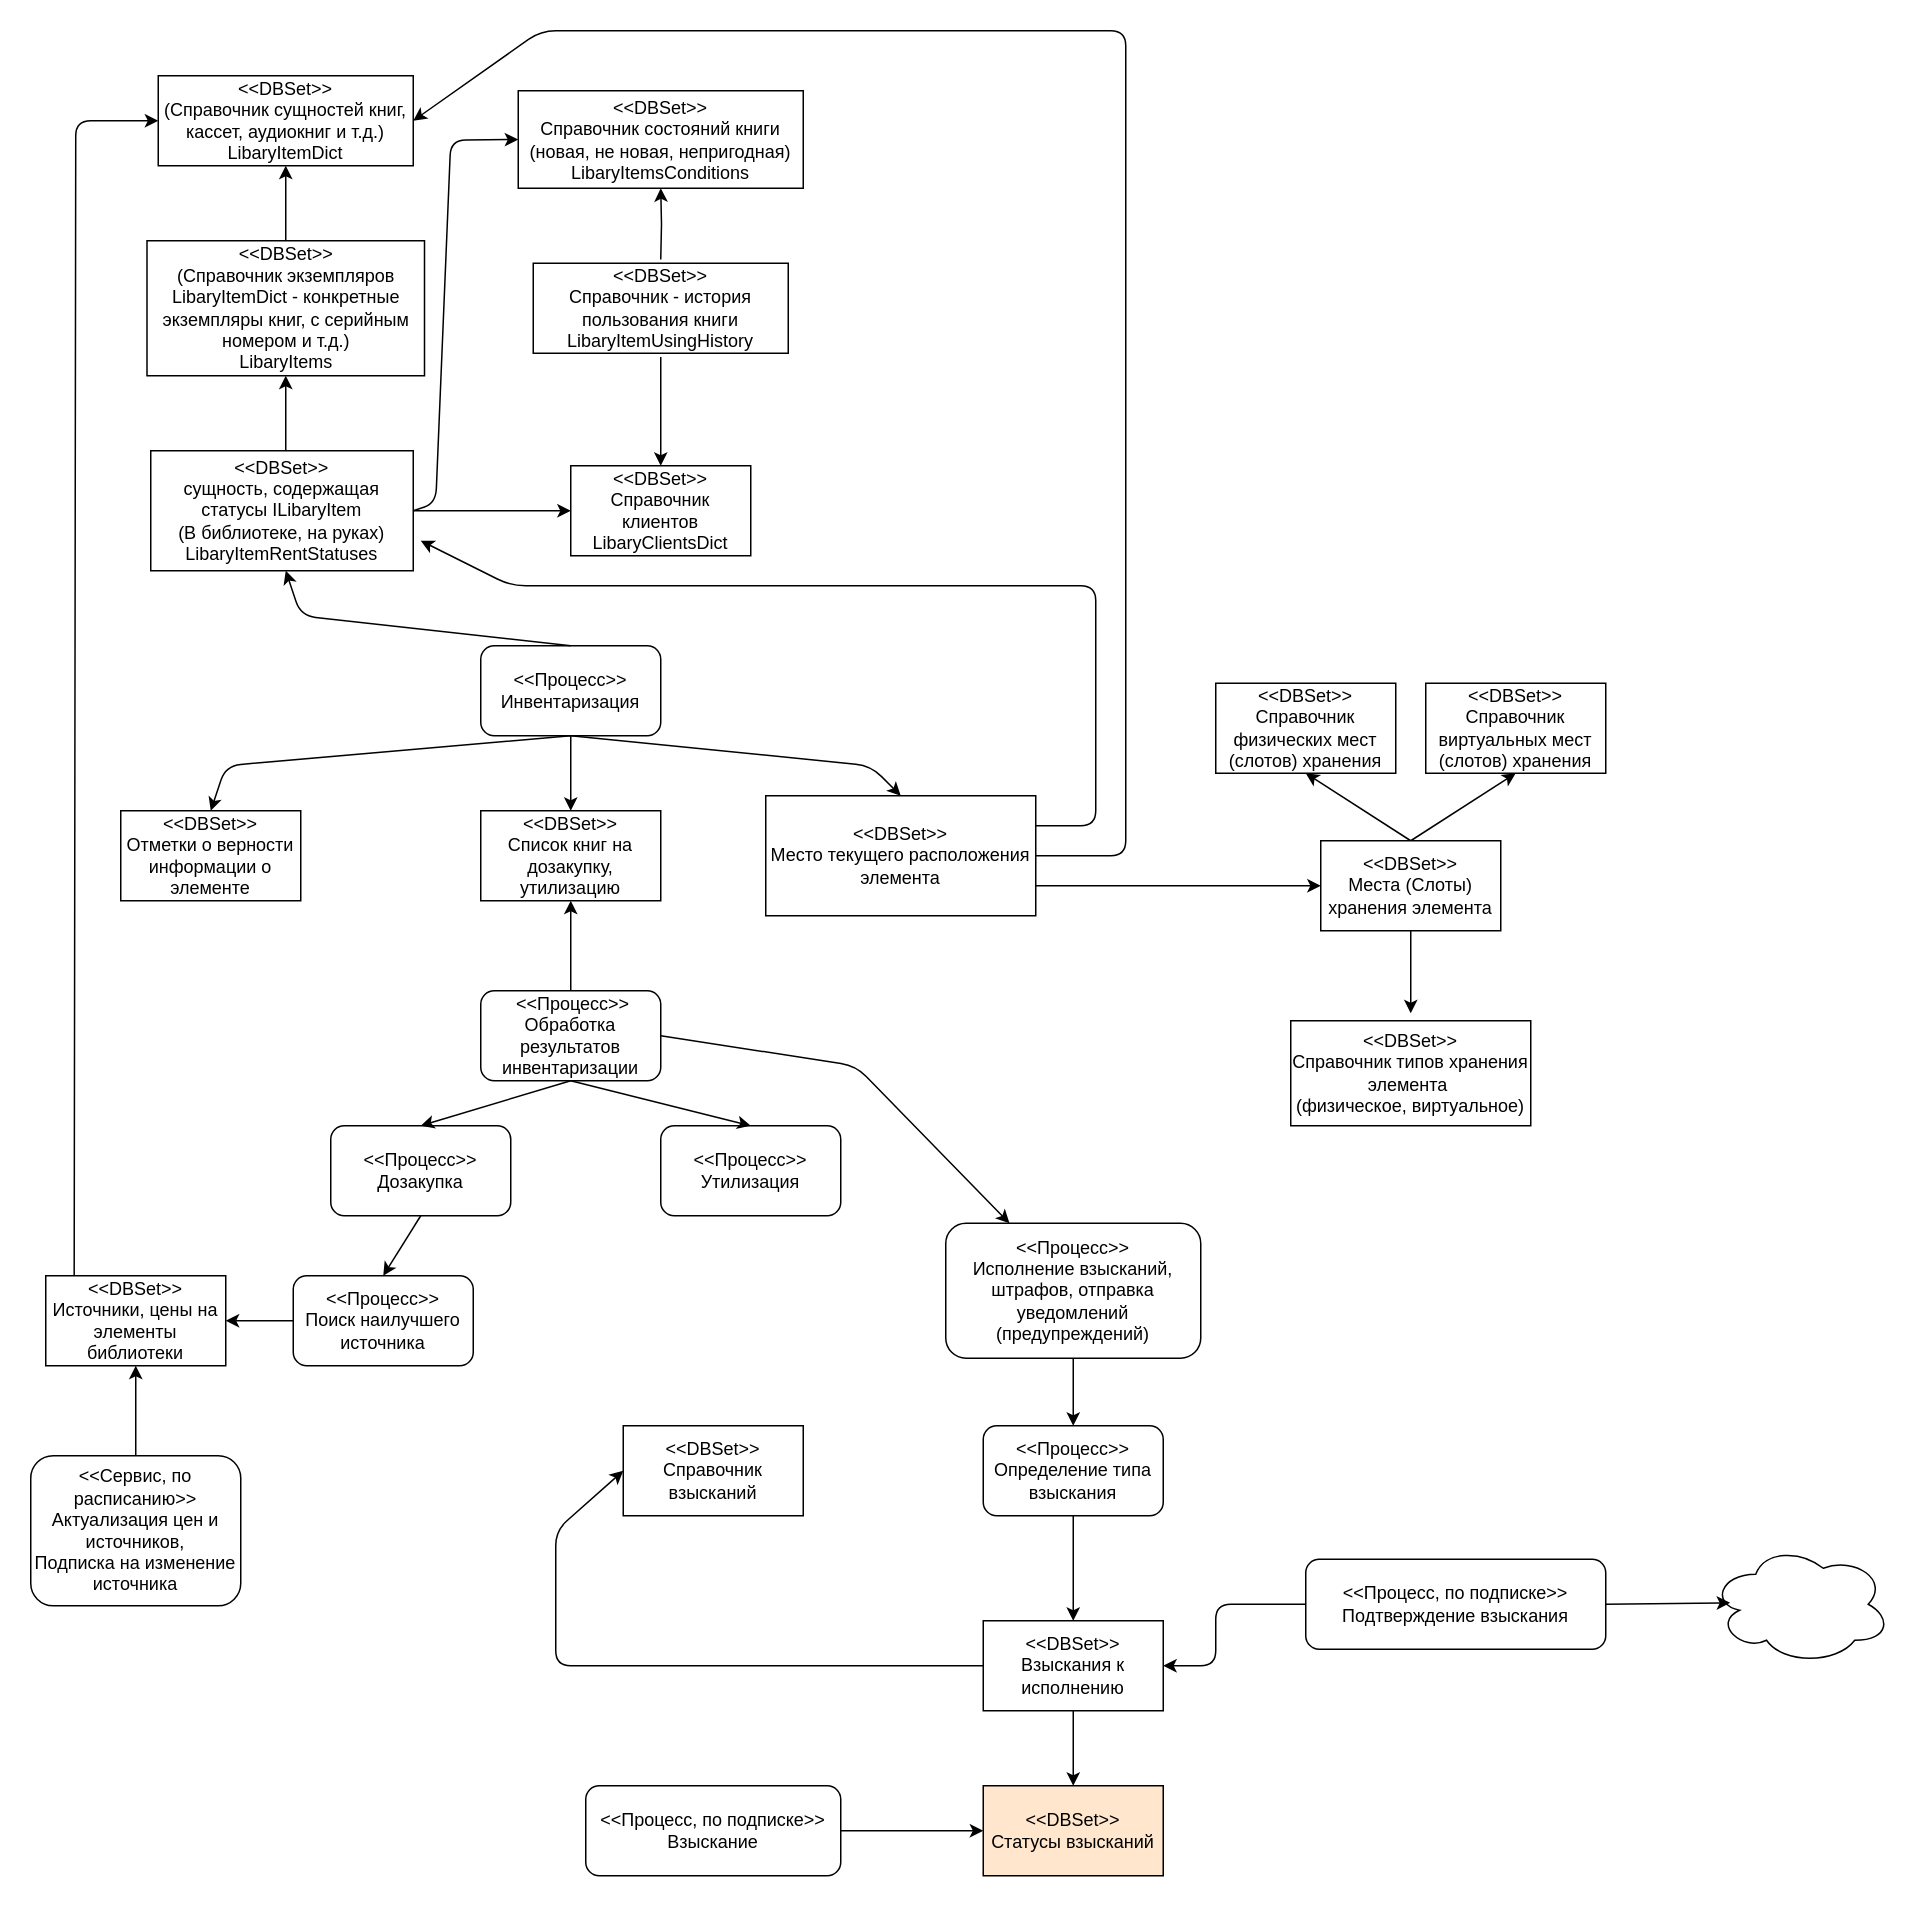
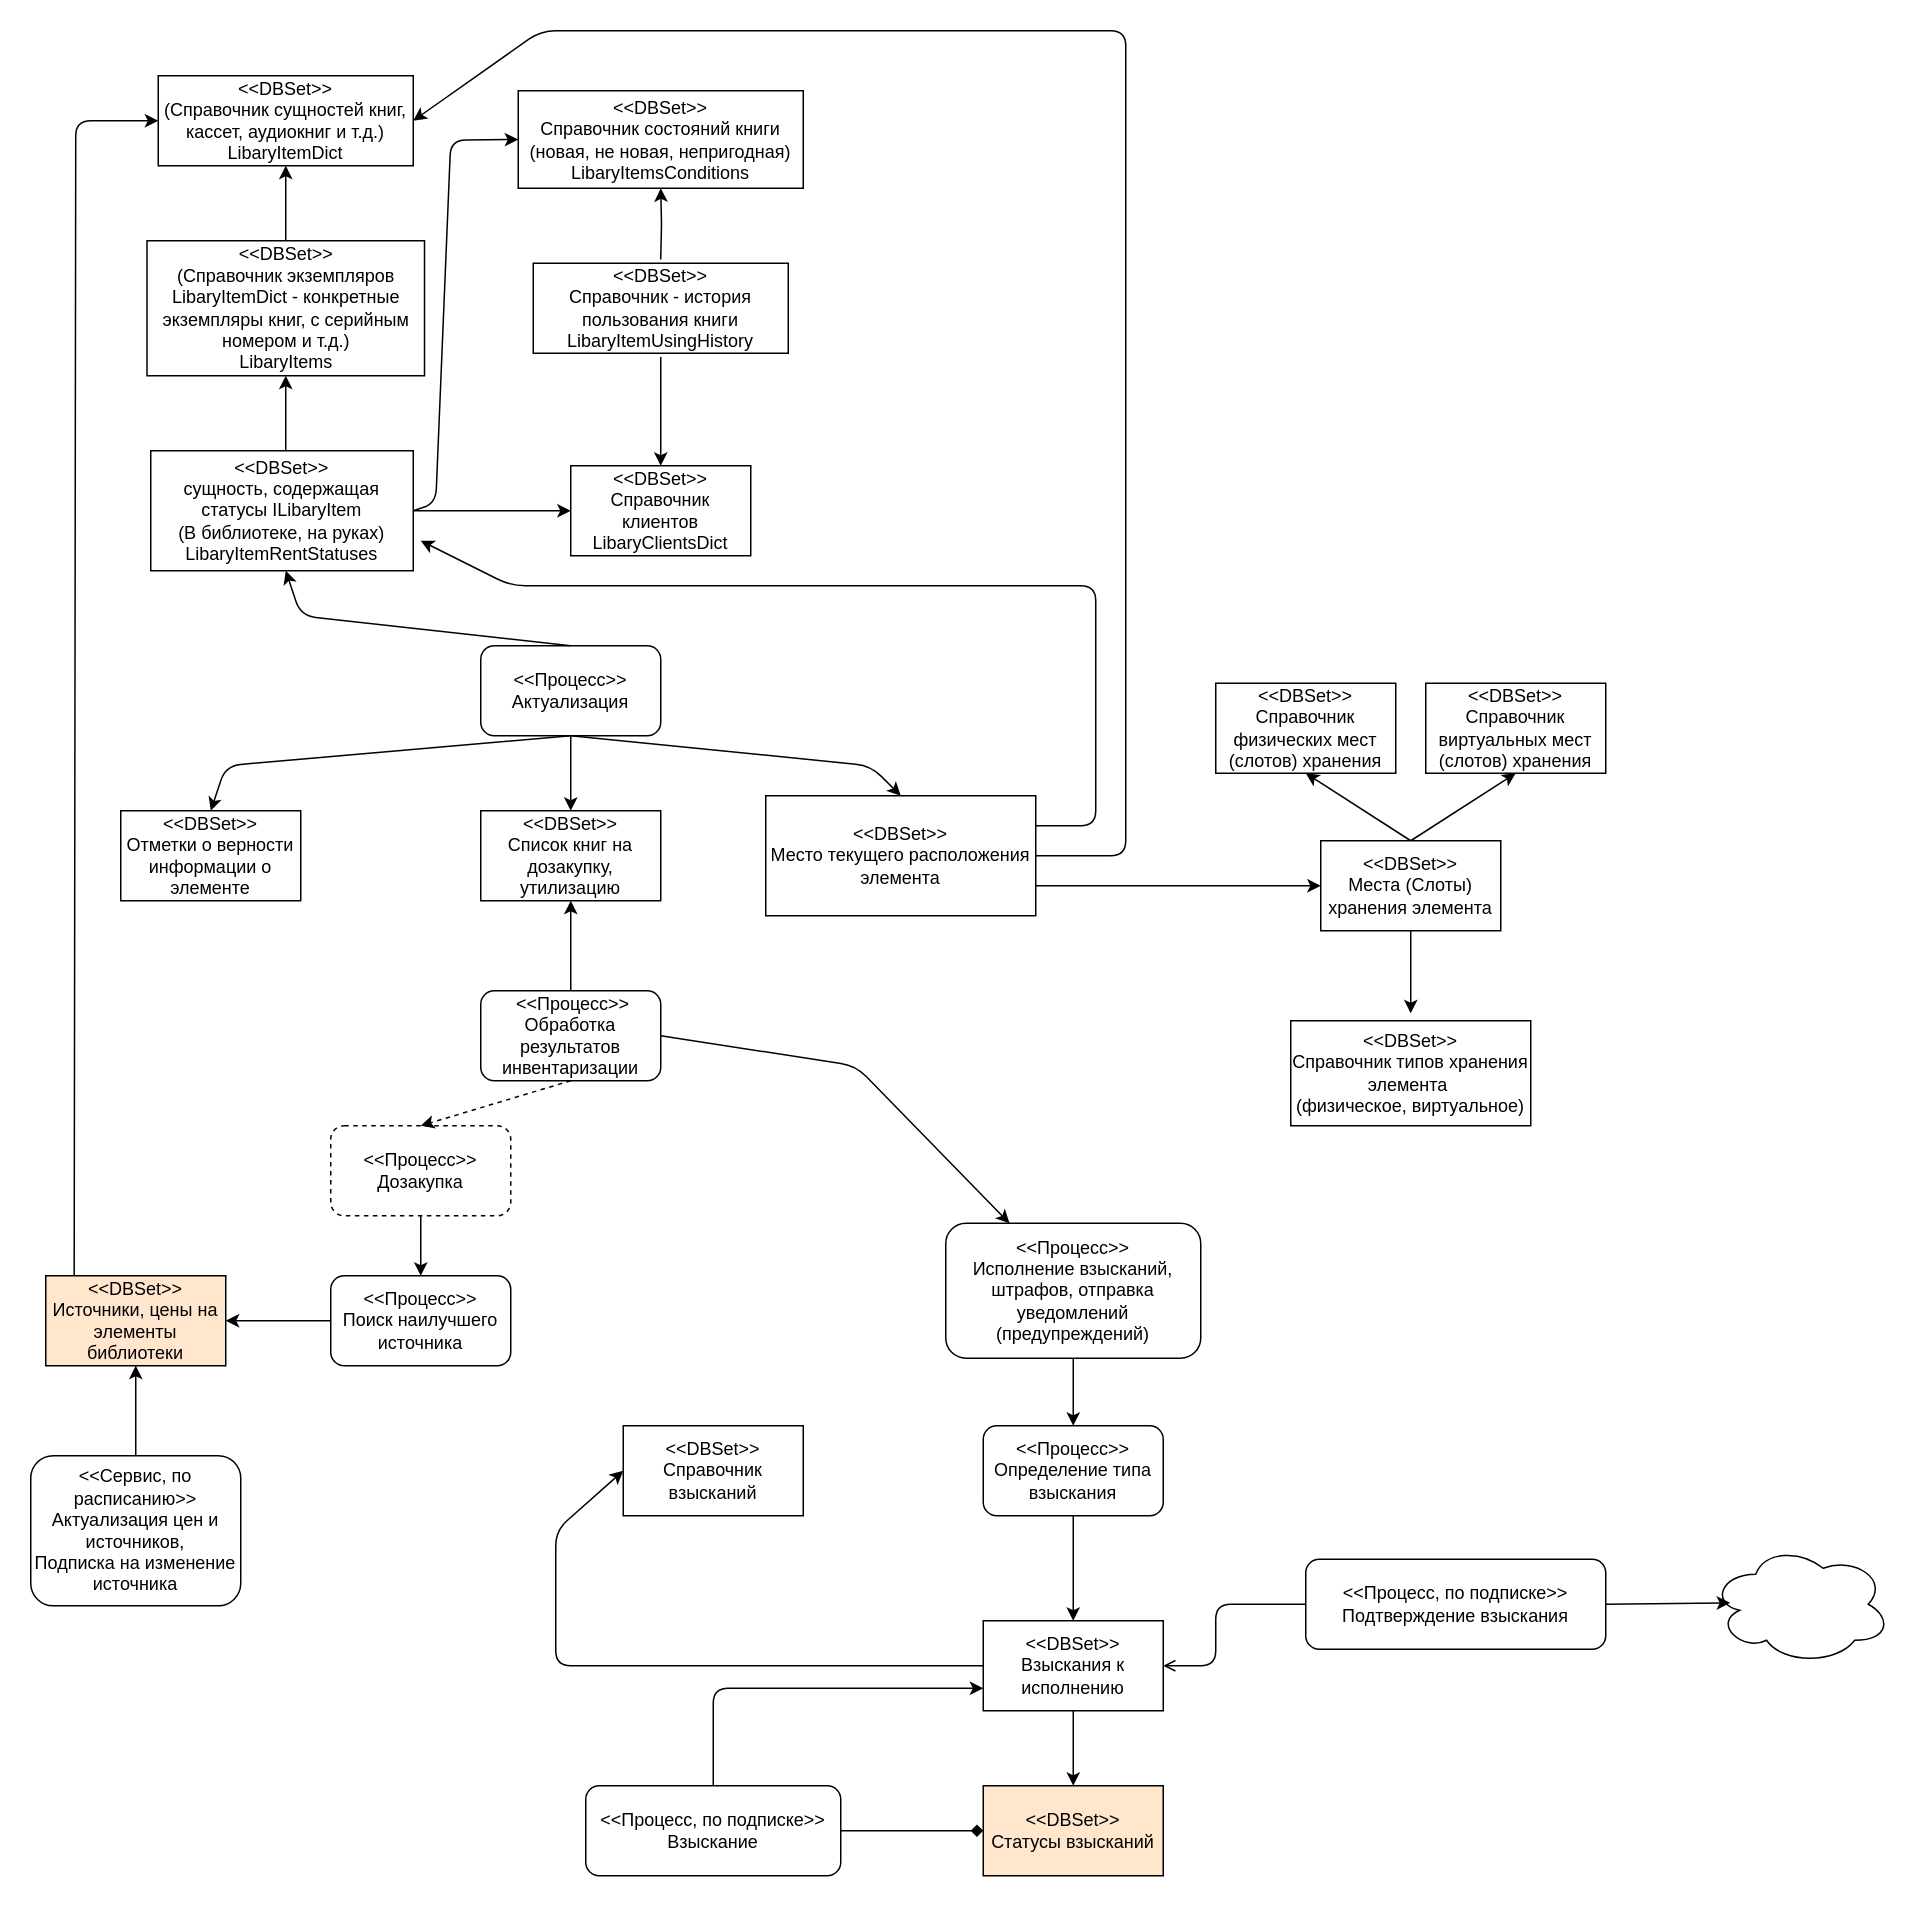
- <mxCell id="2" value="&amp;lt;&amp;lt;Процесс&amp;gt;&amp;gt;&lt;br&gt;Инвентаризация" style="rounded=1;whiteSpace=wrap;html=1;" vertex="1" parent="1"><mxGeometry x="320" y="430" width="120" height="60" as="geometry" /></mxCell>
+ <mxCell id="2" value="&amp;lt;&amp;lt;Процесс&amp;gt;&amp;gt;&lt;br&gt;Актуализация" style="rounded=1;whiteSpace=wrap;html=1;" vertex="1" parent="1"><mxGeometry x="320" y="430" width="120" height="60" as="geometry" /></mxCell>
- <mxCell id="23" value="" style="endArrow=classic;html=1;entryX=0.5;entryY=0;entryDx=0;entryDy=0;exitX=0.5;exitY=1;exitDx=0;exitDy=0;" edge="1" parent="1" source="20" target="22"><mxGeometry width="50" height="50" relative="1" as="geometry"><mxPoint x="400" y="740" as="sourcePoint" /><mxPoint x="450" y="690" as="targetPoint" /></mxGeometry></mxCell>
+ <mxCell id="23" value="" style="endArrow=classic;html=1;entryX=0.5;entryY=0;entryDx=0;entryDy=0;exitX=0.5;exitY=1;exitDx=0;exitDy=0;dashed=1;" edge="1" parent="1" source="20" target="22"><mxGeometry width="50" height="50" relative="1" as="geometry"><mxPoint x="400" y="740" as="sourcePoint" /><mxPoint x="450" y="690" as="targetPoint" /></mxGeometry></mxCell>
- <mxCell id="24" value="" style="endArrow=classic;html=1;entryX=0.5;entryY=0;entryDx=0;entryDy=0;exitX=0.5;exitY=1;exitDx=0;exitDy=0;" edge="1" parent="1" source="20" target="21"><mxGeometry width="50" height="50" relative="1" as="geometry"><mxPoint x="400" y="740" as="sourcePoint" /><mxPoint x="450" y="690" as="targetPoint" /></mxGeometry></mxCell>
- <mxCell id="22" value="&amp;lt;&amp;lt;Процесс&amp;gt;&amp;gt;&lt;br&gt;Дозакупка" style="rounded=1;whiteSpace=wrap;html=1;" vertex="1" parent="1"><mxGeometry x="220" y="750" width="120" height="60" as="geometry" /></mxCell>
+ <mxCell id="22" value="&amp;lt;&amp;lt;Процесс&amp;gt;&amp;gt;&lt;br&gt;Дозакупка" style="rounded=1;whiteSpace=wrap;html=1;dashed=1;" vertex="1" parent="1"><mxGeometry x="220" y="750" width="120" height="60" as="geometry" /></mxCell>
- <mxCell id="21" value="&amp;lt;&amp;lt;Процесс&amp;gt;&amp;gt;&lt;br&gt;Утилизация" style="rounded=1;whiteSpace=wrap;html=1;" vertex="1" parent="1"><mxGeometry x="440" y="750" width="120" height="60" as="geometry" /></mxCell>
- <mxCell id="42" value="&lt;span&gt;&amp;lt;&amp;lt;DBSet&amp;gt;&amp;gt;&lt;/span&gt;&lt;br&gt;&lt;span&gt;Источники, цены на элементы библиотеки&lt;/span&gt;" style="rounded=0;whiteSpace=wrap;html=1;" vertex="1" parent="1"><mxGeometry x="30" y="850" width="120" height="60" as="geometry" /></mxCell>
+ <mxCell id="42" value="&lt;span&gt;&amp;lt;&amp;lt;DBSet&amp;gt;&amp;gt;&lt;/span&gt;&lt;br&gt;&lt;span&gt;Источники, цены на элементы библиотеки&lt;/span&gt;" style="rounded=0;whiteSpace=wrap;html=1;fillColor=#ffe6cc;" vertex="1" parent="1"><mxGeometry x="30" y="850" width="120" height="60" as="geometry" /></mxCell>
- <mxCell id="26" value="&amp;lt;&amp;lt;Процесс&amp;gt;&amp;gt;&lt;br&gt;Поиск наилучшего источника" style="rounded=1;whiteSpace=wrap;html=1;" vertex="1" parent="1"><mxGeometry x="195" y="850" width="120" height="60" as="geometry" /></mxCell>
+ <mxCell id="26" value="&amp;lt;&amp;lt;Процесс&amp;gt;&amp;gt;&lt;br&gt;Поиск наилучшего источника" style="rounded=1;whiteSpace=wrap;html=1;" vertex="1" parent="1"><mxGeometry x="220" y="850" width="120" height="60" as="geometry" /></mxCell>
- <mxCell id="61" value="" style="endArrow=classic;html=1;exitX=0;exitY=0.5;exitDx=0;exitDy=0;entryX=1;entryY=0.5;entryDx=0;entryDy=0;" edge="1" parent="1" source="55" target="50"><mxGeometry width="50" height="50" relative="1" as="geometry"><mxPoint x="750" y="1130" as="sourcePoint" /><mxPoint x="780" y="1110" as="targetPoint" /><Array as="points"><mxPoint x="810" y="1069" /><mxPoint x="810" y="1110" /></Array></mxGeometry></mxCell>
+ <mxCell id="61" value="" style="endArrow=open;html=1;exitX=0;exitY=0.5;exitDx=0;exitDy=0;entryX=1;entryY=0.5;entryDx=0;entryDy=0;" edge="1" parent="1" source="55" target="50"><mxGeometry width="50" height="50" relative="1" as="geometry"><mxPoint x="750" y="1130" as="sourcePoint" /><mxPoint x="780" y="1110" as="targetPoint" /><Array as="points"><mxPoint x="810" y="1069" /><mxPoint x="810" y="1110" /></Array></mxGeometry></mxCell>
+ <mxCell id="54" value="" style="endArrow=classic;html=1;entryX=0;entryY=0.75;entryDx=0;entryDy=0;exitX=0.5;exitY=0;exitDx=0;exitDy=0;" edge="1" parent="1" source="53" target="50"><mxGeometry width="50" height="50" relative="1" as="geometry"><mxPoint x="400" y="1160" as="sourcePoint" /><mxPoint x="450" y="1110" as="targetPoint" /><Array as="points"><mxPoint x="475" y="1125" /></Array></mxGeometry></mxCell>
- <mxCell id="58" value="" style="endArrow=classic;html=1;entryX=0;entryY=0.5;entryDx=0;entryDy=0;exitX=1;exitY=0.5;exitDx=0;exitDy=0;" edge="1" parent="1" source="53" target="56"><mxGeometry width="50" height="50" relative="1" as="geometry"><mxPoint x="750" y="1130" as="sourcePoint" /><mxPoint x="800" y="1080" as="targetPoint" /><Array as="points"><mxPoint x="610" y="1220" /></Array></mxGeometry></mxCell>
+ <mxCell id="58" value="" style="endArrow=diamond;html=1;entryX=0;entryY=0.5;entryDx=0;entryDy=0;exitX=1;exitY=0.5;exitDx=0;exitDy=0;" edge="1" parent="1" source="53" target="56"><mxGeometry width="50" height="50" relative="1" as="geometry"><mxPoint x="750" y="1130" as="sourcePoint" /><mxPoint x="800" y="1080" as="targetPoint" /><Array as="points"><mxPoint x="610" y="1220" /></Array></mxGeometry></mxCell>
